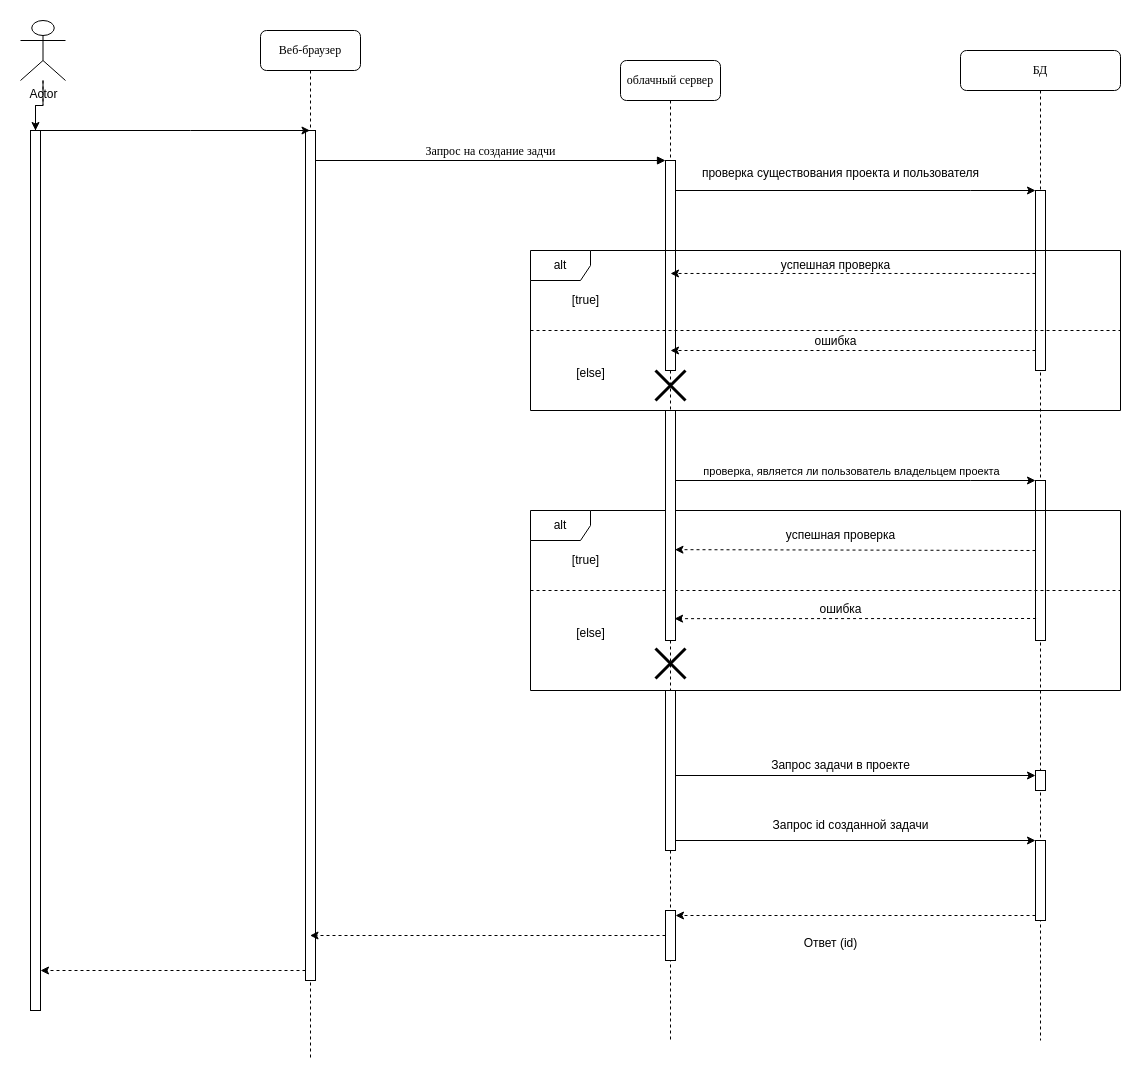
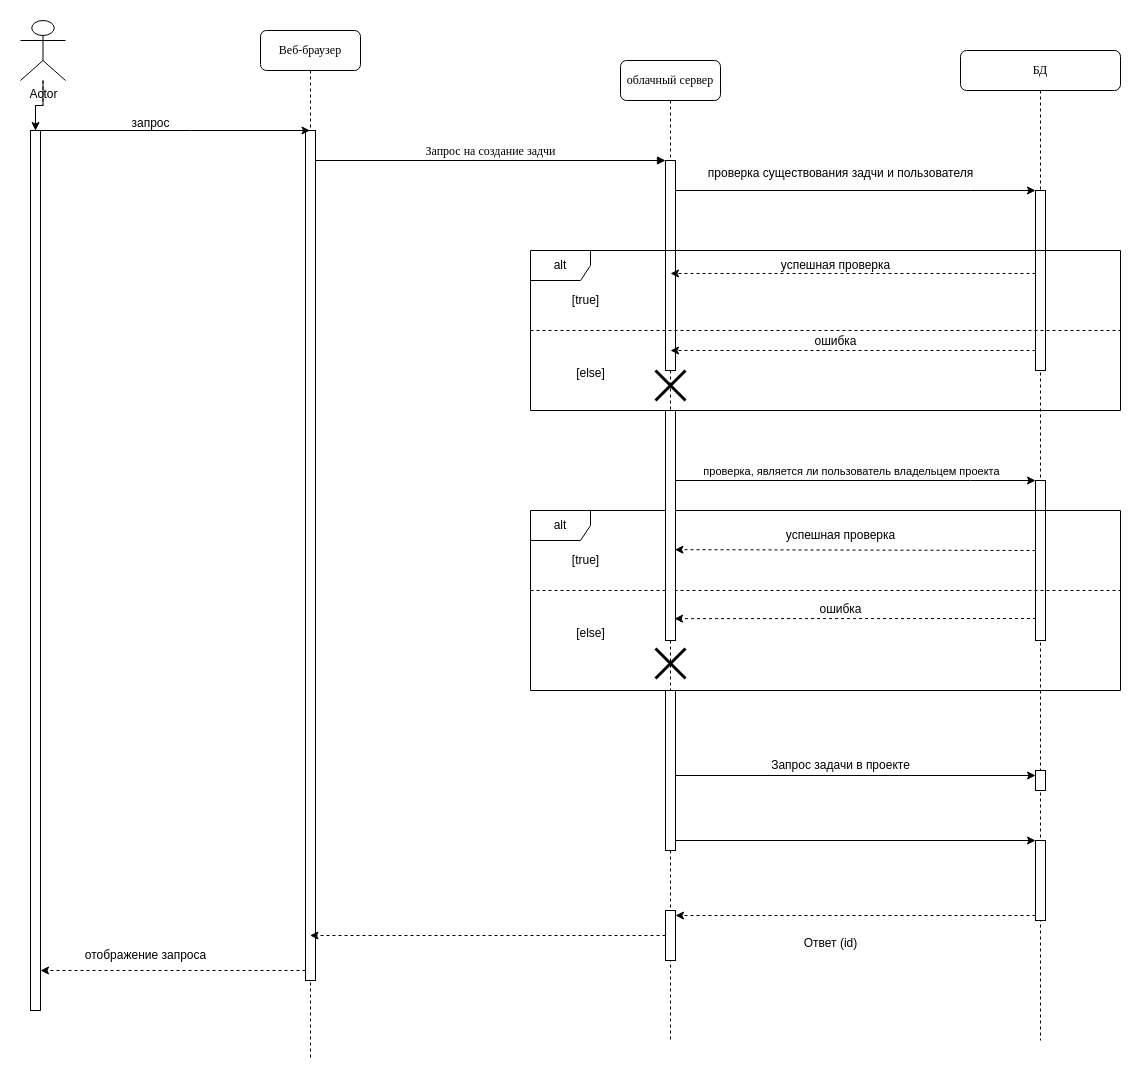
+ <mxCell id="50" value="запрос" style="text;html=1;align=center;verticalAlign=middle;resizable=0;points=[];autosize=1;strokeColor=none;fillColor=none;" vertex="1" parent="1"><mxGeometry x="120" y="108" width="60" height="30" as="geometry" /></mxCell>
- <mxCell id="19" value="проверка существования проекта и пользователя" style="text;html=1;align=center;verticalAlign=middle;resizable=0;points=[];autosize=1;strokeColor=none;fillColor=none;" vertex="1" parent="1"><mxGeometry x="690" y="158" width="300" height="30" as="geometry" /></mxCell>
+ <mxCell id="19" value="проверка существования задчи и пользователя" style="text;html=1;align=center;verticalAlign=middle;resizable=0;points=[];autosize=1;strokeColor=none;fillColor=none;" vertex="1" parent="1"><mxGeometry x="690" y="158" width="300" height="30" as="geometry" /></mxCell>
- <mxCell id="45" value="Запрос id созданной задачи" style="text;html=1;align=center;verticalAlign=middle;resizable=0;points=[];autosize=1;strokeColor=none;fillColor=none;" vertex="1" parent="1"><mxGeometry x="760" y="810" width="180" height="30" as="geometry" /></mxCell>
+ <mxCell id="51" value="отображение запроса" style="text;html=1;align=center;verticalAlign=middle;resizable=0;points=[];autosize=1;strokeColor=none;fillColor=none;" vertex="1" parent="1"><mxGeometry x="75" y="940" width="140" height="30" as="geometry" /></mxCell>
